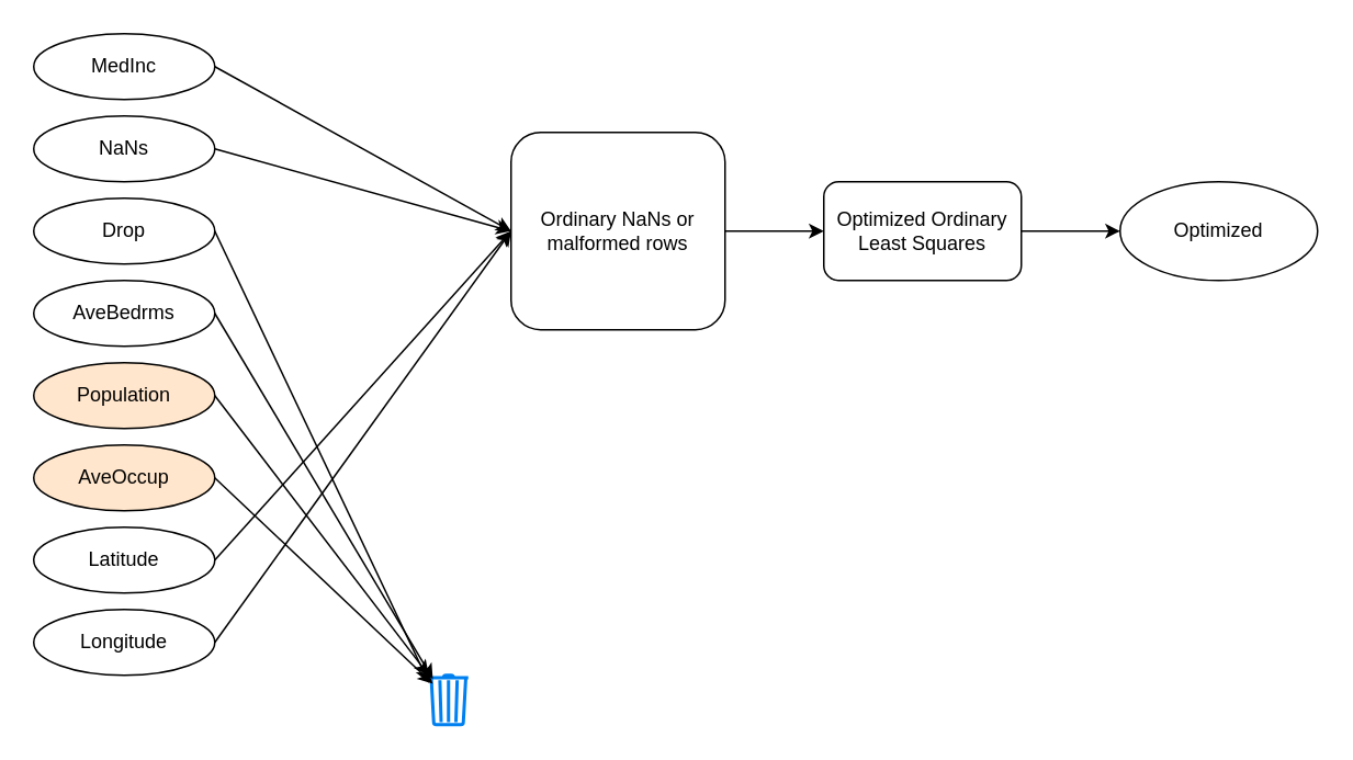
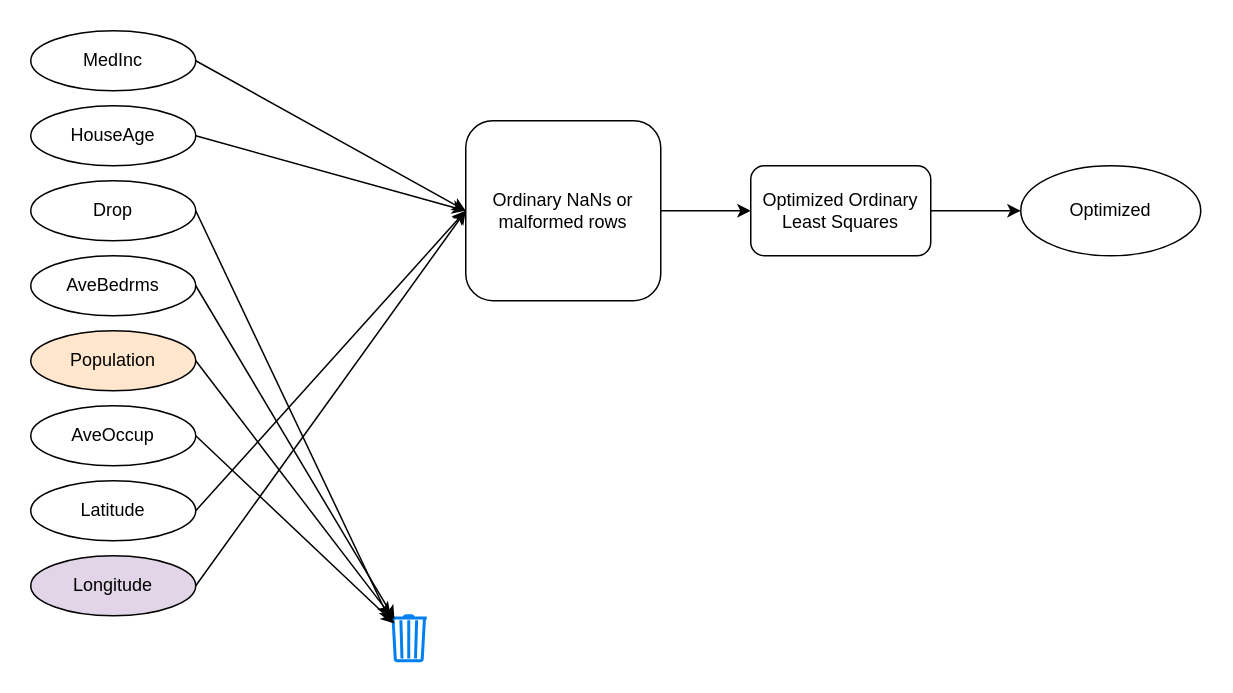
- <mxCell id="5" value="NaNs" style="ellipse;whiteSpace=wrap;html=1;" vertex="1" parent="1"><mxGeometry y="70" width="110" height="40" as="geometry" x="20" /></mxCell>
+ <mxCell id="5" value="HouseAge" style="ellipse;whiteSpace=wrap;html=1;" vertex="1" parent="1"><mxGeometry y="70" width="110" height="40" as="geometry" x="20" /></mxCell>
- <mxCell id="7" value="AveOccup" style="ellipse;whiteSpace=wrap;html=1;fillColor=#ffe6cc;" vertex="1" parent="1"><mxGeometry y="270" width="110" height="40" as="geometry" x="20" /></mxCell>
+ <mxCell id="7" value="AveOccup" style="ellipse;whiteSpace=wrap;html=1;" vertex="1" parent="1"><mxGeometry y="270" width="110" height="40" as="geometry" x="20" /></mxCell>
- <mxCell id="9" value="Longitude" style="ellipse;whiteSpace=wrap;html=1;" vertex="1" parent="1"><mxGeometry y="370" width="110" height="40" as="geometry" x="20" /></mxCell>
+ <mxCell id="9" value="Longitude" style="ellipse;whiteSpace=wrap;html=1;fillColor=#e1d5e7;" vertex="1" parent="1"><mxGeometry y="370" width="110" height="40" as="geometry" x="20" /></mxCell>
